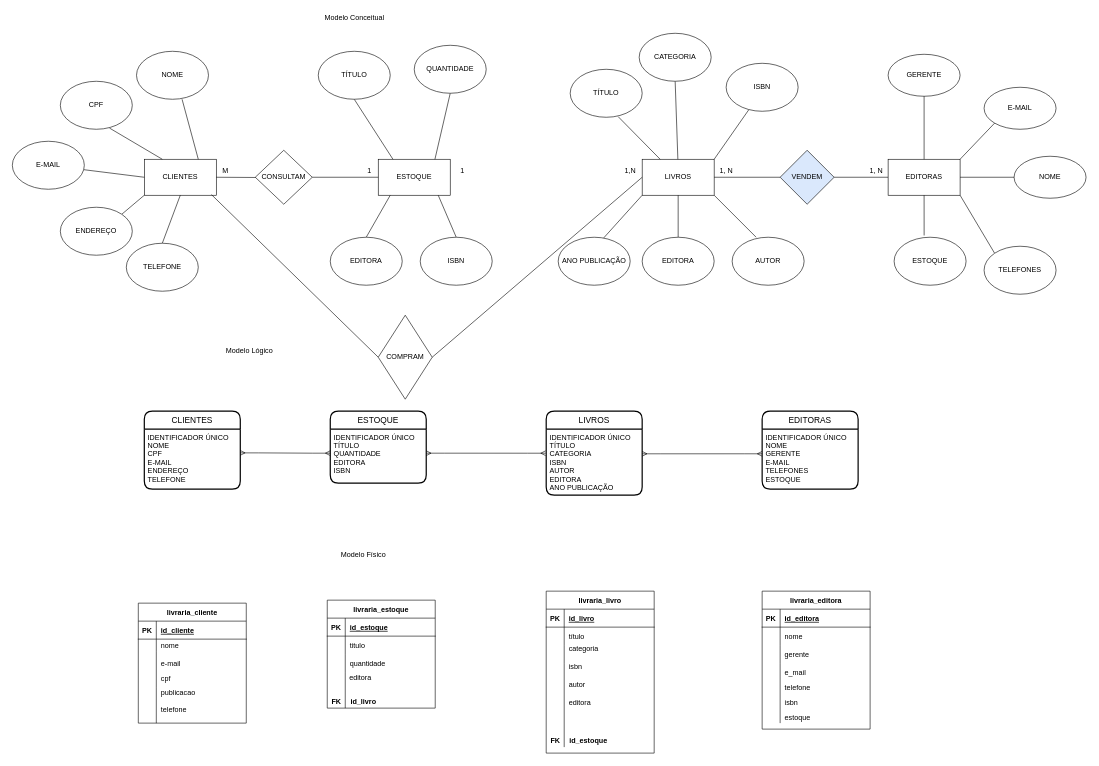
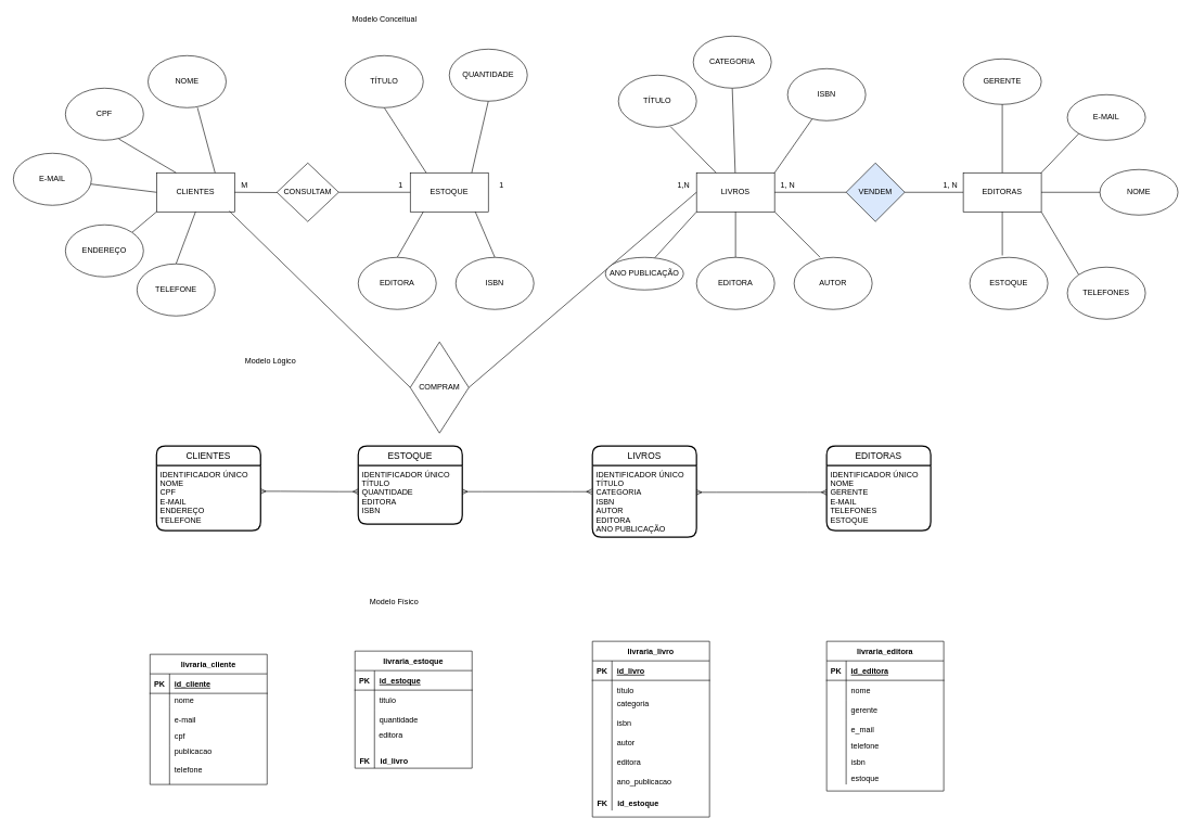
- <mxCell id="33" value="ANO PUBLICAÇÃO" style="ellipse;whiteSpace=wrap;html=1;" parent="1" vertex="1"><mxGeometry x="930" y="395" width="120" height="80" as="geometry" /></mxCell>
+ <mxCell id="33" value="ANO PUBLICAÇÃO" style="ellipse;whiteSpace=wrap;html=1;" parent="1" vertex="1"><mxGeometry x="930" y="395" width="120" height="50" as="geometry" /></mxCell>
- <mxCell id="49" value="Modelo Lógico" style="text;html=1;align=center;verticalAlign=middle;resizable=0;points=[];autosize=1;strokeColor=none;fillColor=none;" parent="1" vertex="1"><mxGeometry x="370" y="575" width="90" height="20" as="geometry" /></mxCell>
+ <mxCell id="49" value="Modelo Lógico" style="text;html=1;align=center;verticalAlign=middle;resizable=0;points=[];autosize=1;strokeColor=none;fillColor=none;" parent="1" vertex="1"><mxGeometry x="370" y="545" width="90" height="20" as="geometry" /></mxCell>
+ <mxCell id="114" value="ano_publicacao" style="shape=partialRectangle;connectable=0;fillColor=none;top=0;left=0;bottom=0;right=0;align=left;spacingLeft=6;overflow=hidden;" parent="1" vertex="1"><mxGeometry x="940" y="1185" width="150" height="30" as="geometry"><mxRectangle width="150" height="30" as="alternateBounds" /></mxGeometry></mxCell>
